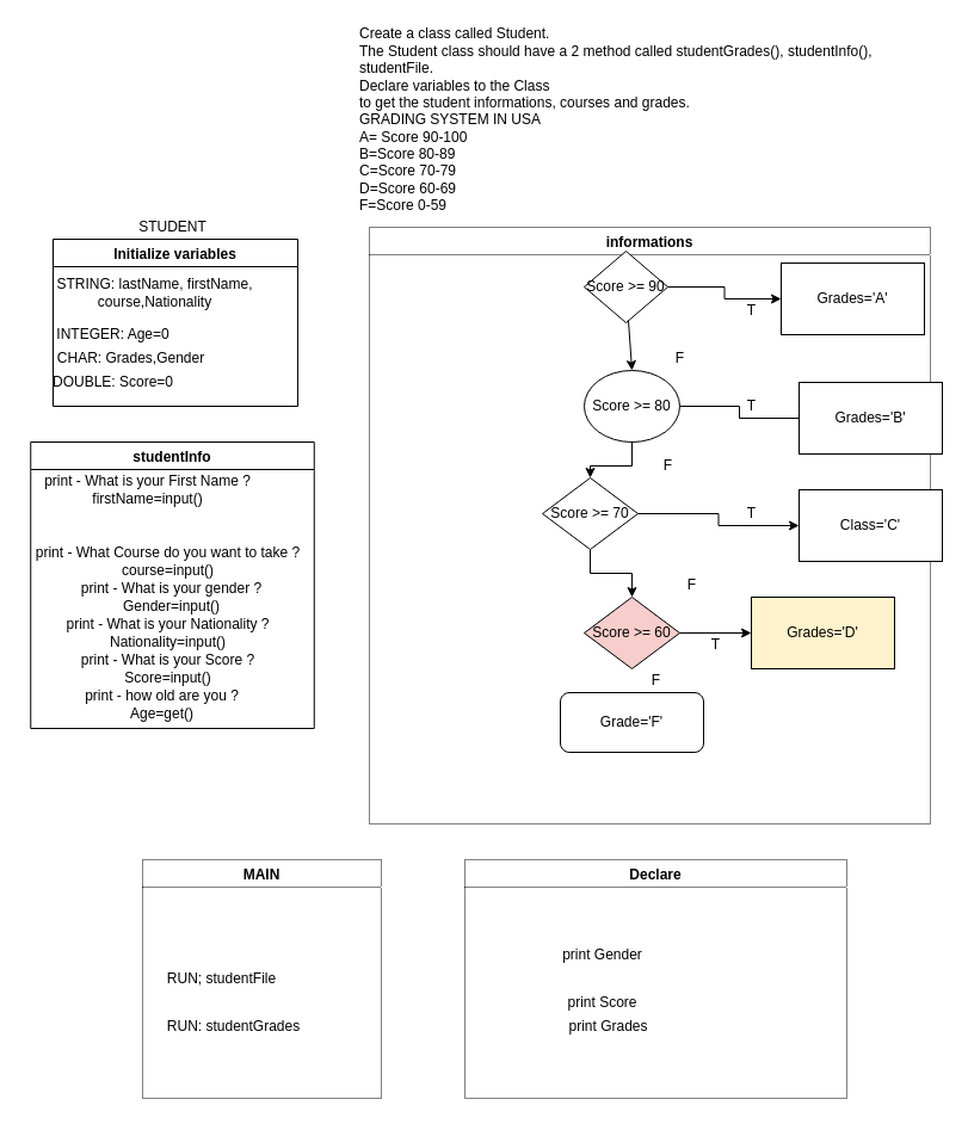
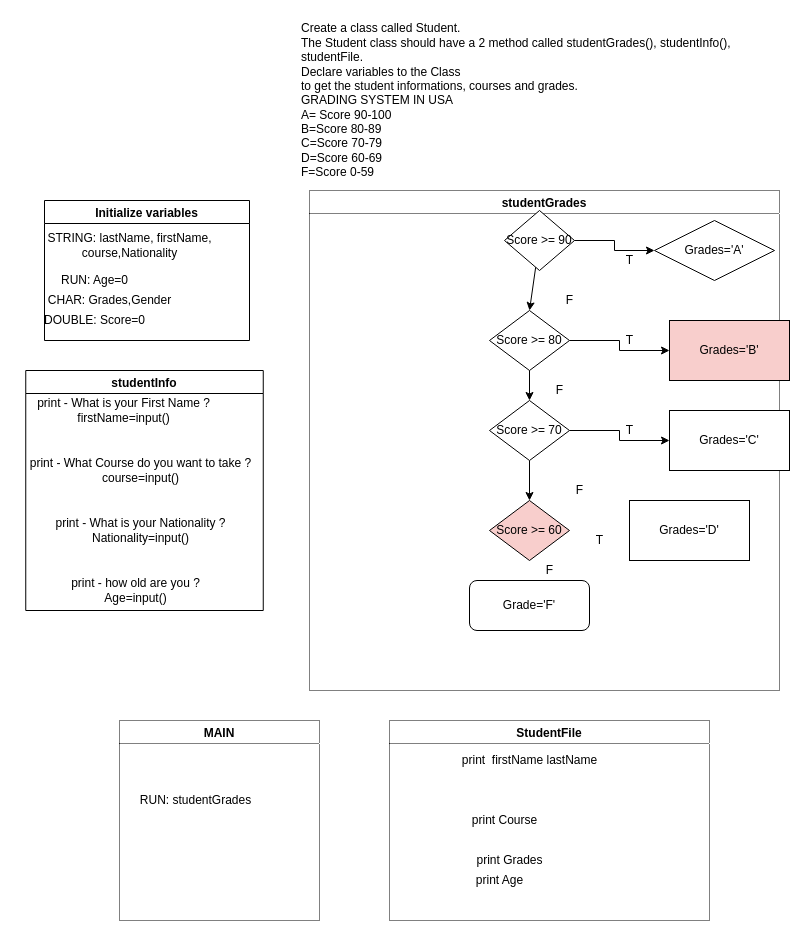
- <mxCell id="2" value="STUDENT" style="text;html=1;align=center;verticalAlign=middle;resizable=0;points=[];autosize=1;strokeColor=none;fillColor=none;" vertex="1" parent="1"><mxGeometry x="109" y="180" width="70" height="20" as="geometry" /></mxCell>
- <mxCell id="16" value="informations" style="swimlane;fontSize=12;fillColor=none;dashed=1;dashPattern=1 1;" vertex="1" parent="1"><mxGeometry x="309" y="190" width="470" height="500" as="geometry" /></mxCell>
+ <mxCell id="16" value="studentGrades" style="swimlane;fontSize=12;fillColor=none;dashed=1;dashPattern=1 1;" vertex="1" parent="1"><mxGeometry x="309" y="190" width="470" height="500" as="geometry" /></mxCell>
- <mxCell id="17" value="Score &amp;gt;= 90" style="rhombus;whiteSpace=wrap;html=1;fontSize=12;" vertex="1" parent="16"><mxGeometry x="180" y="20" width="70" height="60" as="geometry" /></mxCell>
+ <mxCell id="17" value="Score &amp;gt;= 90" style="rhombus;whiteSpace=wrap;html=1;fontSize=12;" vertex="1" parent="16"><mxGeometry x="195" y="20" width="70" height="60" as="geometry" /></mxCell>
- <mxCell id="36" value="Grades='A'" style="whiteSpace=wrap;html=1;" vertex="1" parent="1"><mxGeometry x="654" y="220" width="120" height="60" as="geometry" /></mxCell>
+ <mxCell id="36" value="Grades='A'" style="rhombus;whiteSpace=wrap;html=1;" vertex="1" parent="1"><mxGeometry x="654" y="220" width="120" height="60" as="geometry" /></mxCell>
- <mxCell id="6" value="INTEGER: Age=0" style="text;html=1;align=center;verticalAlign=middle;resizable=0;points=[];autosize=1;strokeColor=none;fillColor=none;fontSize=12;" vertex="1" parent="4"><mxGeometry x="-5" y="70" width="110" height="20" as="geometry" /></mxCell>
+ <mxCell id="6" value="RUN: Age=0" style="text;html=1;align=center;verticalAlign=middle;resizable=0;points=[];autosize=1;strokeColor=none;fillColor=none;fontSize=12;" vertex="1" parent="4"><mxGeometry x="-5" y="70" width="110" height="20" as="geometry" /></mxCell>
- <mxCell id="18" value="Score &amp;gt;= 80" style="ellipse;whiteSpace=wrap;html=1;" vertex="1" parent="16"><mxGeometry x="180" y="120" width="80" height="60" as="geometry" /></mxCell>
+ <mxCell id="18" value="Score &amp;gt;= 80" style="rhombus;whiteSpace=wrap;html=1;" vertex="1" parent="16"><mxGeometry x="180" y="120" width="80" height="60" as="geometry" /></mxCell>
- <mxCell id="29" value="" style="edgeStyle=orthogonalEdgeStyle;rounded=0;orthogonalLoop=1;jettySize=auto;html=1;fontSize=12;endArrow=none;" edge="1" parent="1" source="18" target="28"><mxGeometry relative="1" as="geometry" /></mxCell>
+ <mxCell id="29" value="" style="edgeStyle=orthogonalEdgeStyle;rounded=0;orthogonalLoop=1;jettySize=auto;html=1;fontSize=12;" edge="1" parent="1" source="18" target="28"><mxGeometry relative="1" as="geometry" /></mxCell>
- <mxCell id="28" value="Grades='B'" style="whiteSpace=wrap;html=1;" vertex="1" parent="1"><mxGeometry x="669" y="320" width="120" height="60" as="geometry" /></mxCell>
+ <mxCell id="28" value="Grades='B'" style="whiteSpace=wrap;html=1;fillColor=#f8cecc;" vertex="1" parent="1"><mxGeometry x="669" y="320" width="120" height="60" as="geometry" /></mxCell>
- <mxCell id="21" value="Score &amp;gt;= 70" style="rhombus;whiteSpace=wrap;html=1;" vertex="1" parent="16"><mxGeometry x="145" y="210" width="80" height="60" as="geometry" /></mxCell>
+ <mxCell id="21" value="Score &amp;gt;= 70" style="rhombus;whiteSpace=wrap;html=1;" vertex="1" parent="16"><mxGeometry x="180" y="210" width="80" height="60" as="geometry" /></mxCell>
- <mxCell id="32" value="Class='C'" style="whiteSpace=wrap;html=1;" vertex="1" parent="1"><mxGeometry x="669" y="410" width="120" height="60" as="geometry" /></mxCell>
+ <mxCell id="32" value="Grades='C'" style="whiteSpace=wrap;html=1;" vertex="1" parent="1"><mxGeometry x="669" y="410" width="120" height="60" as="geometry" /></mxCell>
- <mxCell id="12" value="print - What is your gender ?&lt;br&gt;Gender=input()" style="text;html=1;align=center;verticalAlign=middle;resizable=0;points=[];autosize=1;strokeColor=none;fillColor=none;fontSize=12;" vertex="1" parent="9"><mxGeometry x="32.5" y="115" width="170" height="30" as="geometry" /></mxCell>
- <mxCell id="23" value="" style="edgeStyle=orthogonalEdgeStyle;rounded=0;orthogonalLoop=1;jettySize=auto;html=1;fontSize=12;" edge="1" parent="16" source="24" target="25"><mxGeometry relative="1" as="geometry" /></mxCell>
- <mxCell id="25" value="Grades='D'" style="whiteSpace=wrap;html=1;fillColor=#fff2cc;" vertex="1" parent="16"><mxGeometry x="320" y="310" width="120" height="60" as="geometry" /></mxCell>
+ <mxCell id="25" value="Grades='D'" style="whiteSpace=wrap;html=1;" vertex="1" parent="16"><mxGeometry x="320" y="310" width="120" height="60" as="geometry" /></mxCell>
- <mxCell id="14" value="print - What is your Score ?&lt;br&gt;Score=input()" style="text;html=1;align=center;verticalAlign=middle;resizable=0;points=[];autosize=1;strokeColor=none;fillColor=none;fontSize=12;" vertex="1" parent="9"><mxGeometry x="35" y="175" width="160" height="30" as="geometry" /></mxCell>
- <mxCell id="15" value="print - how old are you ?&lt;br&gt;Age=get()" style="text;html=1;align=center;verticalAlign=middle;resizable=0;points=[];autosize=1;strokeColor=none;fillColor=none;fontSize=12;" vertex="1" parent="9"><mxGeometry x="40" y="205" width="140" height="30" as="geometry" /></mxCell>
+ <mxCell id="15" value="print - how old are you ?&lt;br&gt;Age=input()" style="text;html=1;align=center;verticalAlign=middle;resizable=0;points=[];autosize=1;strokeColor=none;fillColor=none;fontSize=12;" vertex="1" parent="9"><mxGeometry x="40" y="205" width="140" height="30" as="geometry" /></mxCell>
- <mxCell id="41" value="Declare" style="swimlane;dashed=1;dashPattern=1 1;fontSize=12;fillColor=none;" vertex="1" parent="1"><mxGeometry x="389" y="720" width="320" height="200" as="geometry" /></mxCell>
+ <mxCell id="41" value="StudentFile" style="swimlane;dashed=1;dashPattern=1 1;fontSize=12;fillColor=none;" vertex="1" parent="1"><mxGeometry x="389" y="720" width="320" height="200" as="geometry" /></mxCell>
+ <mxCell id="42" value="print&amp;nbsp; firstName lastName" style="text;html=1;align=center;verticalAlign=middle;resizable=0;points=[];autosize=1;strokeColor=none;fillColor=none;fontSize=12;" vertex="1" parent="41"><mxGeometry x="65" y="30" width="150" height="20" as="geometry" /></mxCell>
- <mxCell id="43" value="print Gender" style="text;html=1;align=center;verticalAlign=middle;resizable=0;points=[];autosize=1;strokeColor=none;fillColor=none;fontSize=12;" vertex="1" parent="41"><mxGeometry x="75" y="70" width="80" height="20" as="geometry" /></mxCell>
- <mxCell id="50" value="RUN; studentFile" style="text;html=1;align=center;verticalAlign=middle;resizable=0;points=[];autosize=1;strokeColor=none;fillColor=none;fontSize=12;" vertex="1" parent="48"><mxGeometry x="11.25" y="90" width="110" height="20" as="geometry" /></mxCell>
+ <mxCell id="44" value="print Course" style="text;html=1;align=center;verticalAlign=middle;resizable=0;points=[];autosize=1;strokeColor=none;fillColor=none;fontSize=12;" vertex="1" parent="41"><mxGeometry x="75" y="90" width="80" height="20" as="geometry" /></mxCell>
- <mxCell id="45" value="print Score" style="text;html=1;align=center;verticalAlign=middle;resizable=0;points=[];autosize=1;strokeColor=none;fillColor=none;fontSize=12;" vertex="1" parent="41"><mxGeometry x="80" y="110" width="70" height="20" as="geometry" /></mxCell>
- <mxCell id="49" value="RUN: studentGrades" style="text;html=1;align=center;verticalAlign=middle;resizable=0;points=[];autosize=1;strokeColor=none;fillColor=none;fontSize=12;" vertex="1" parent="48"><mxGeometry x="11.25" y="130" width="130" height="20" as="geometry" /></mxCell>
+ <mxCell id="49" value="RUN: studentGrades" style="text;html=1;align=center;verticalAlign=middle;resizable=0;points=[];autosize=1;strokeColor=none;fillColor=none;fontSize=12;" vertex="1" parent="48"><mxGeometry x="11.25" y="70" width="130" height="20" as="geometry" /></mxCell>
+ <mxCell id="47" value="print Age" style="text;html=1;align=center;verticalAlign=middle;resizable=0;points=[];autosize=1;strokeColor=none;fillColor=none;fontSize=12;" vertex="1" parent="41"><mxGeometry x="80" y="150" width="60" height="20" as="geometry" /></mxCell>
